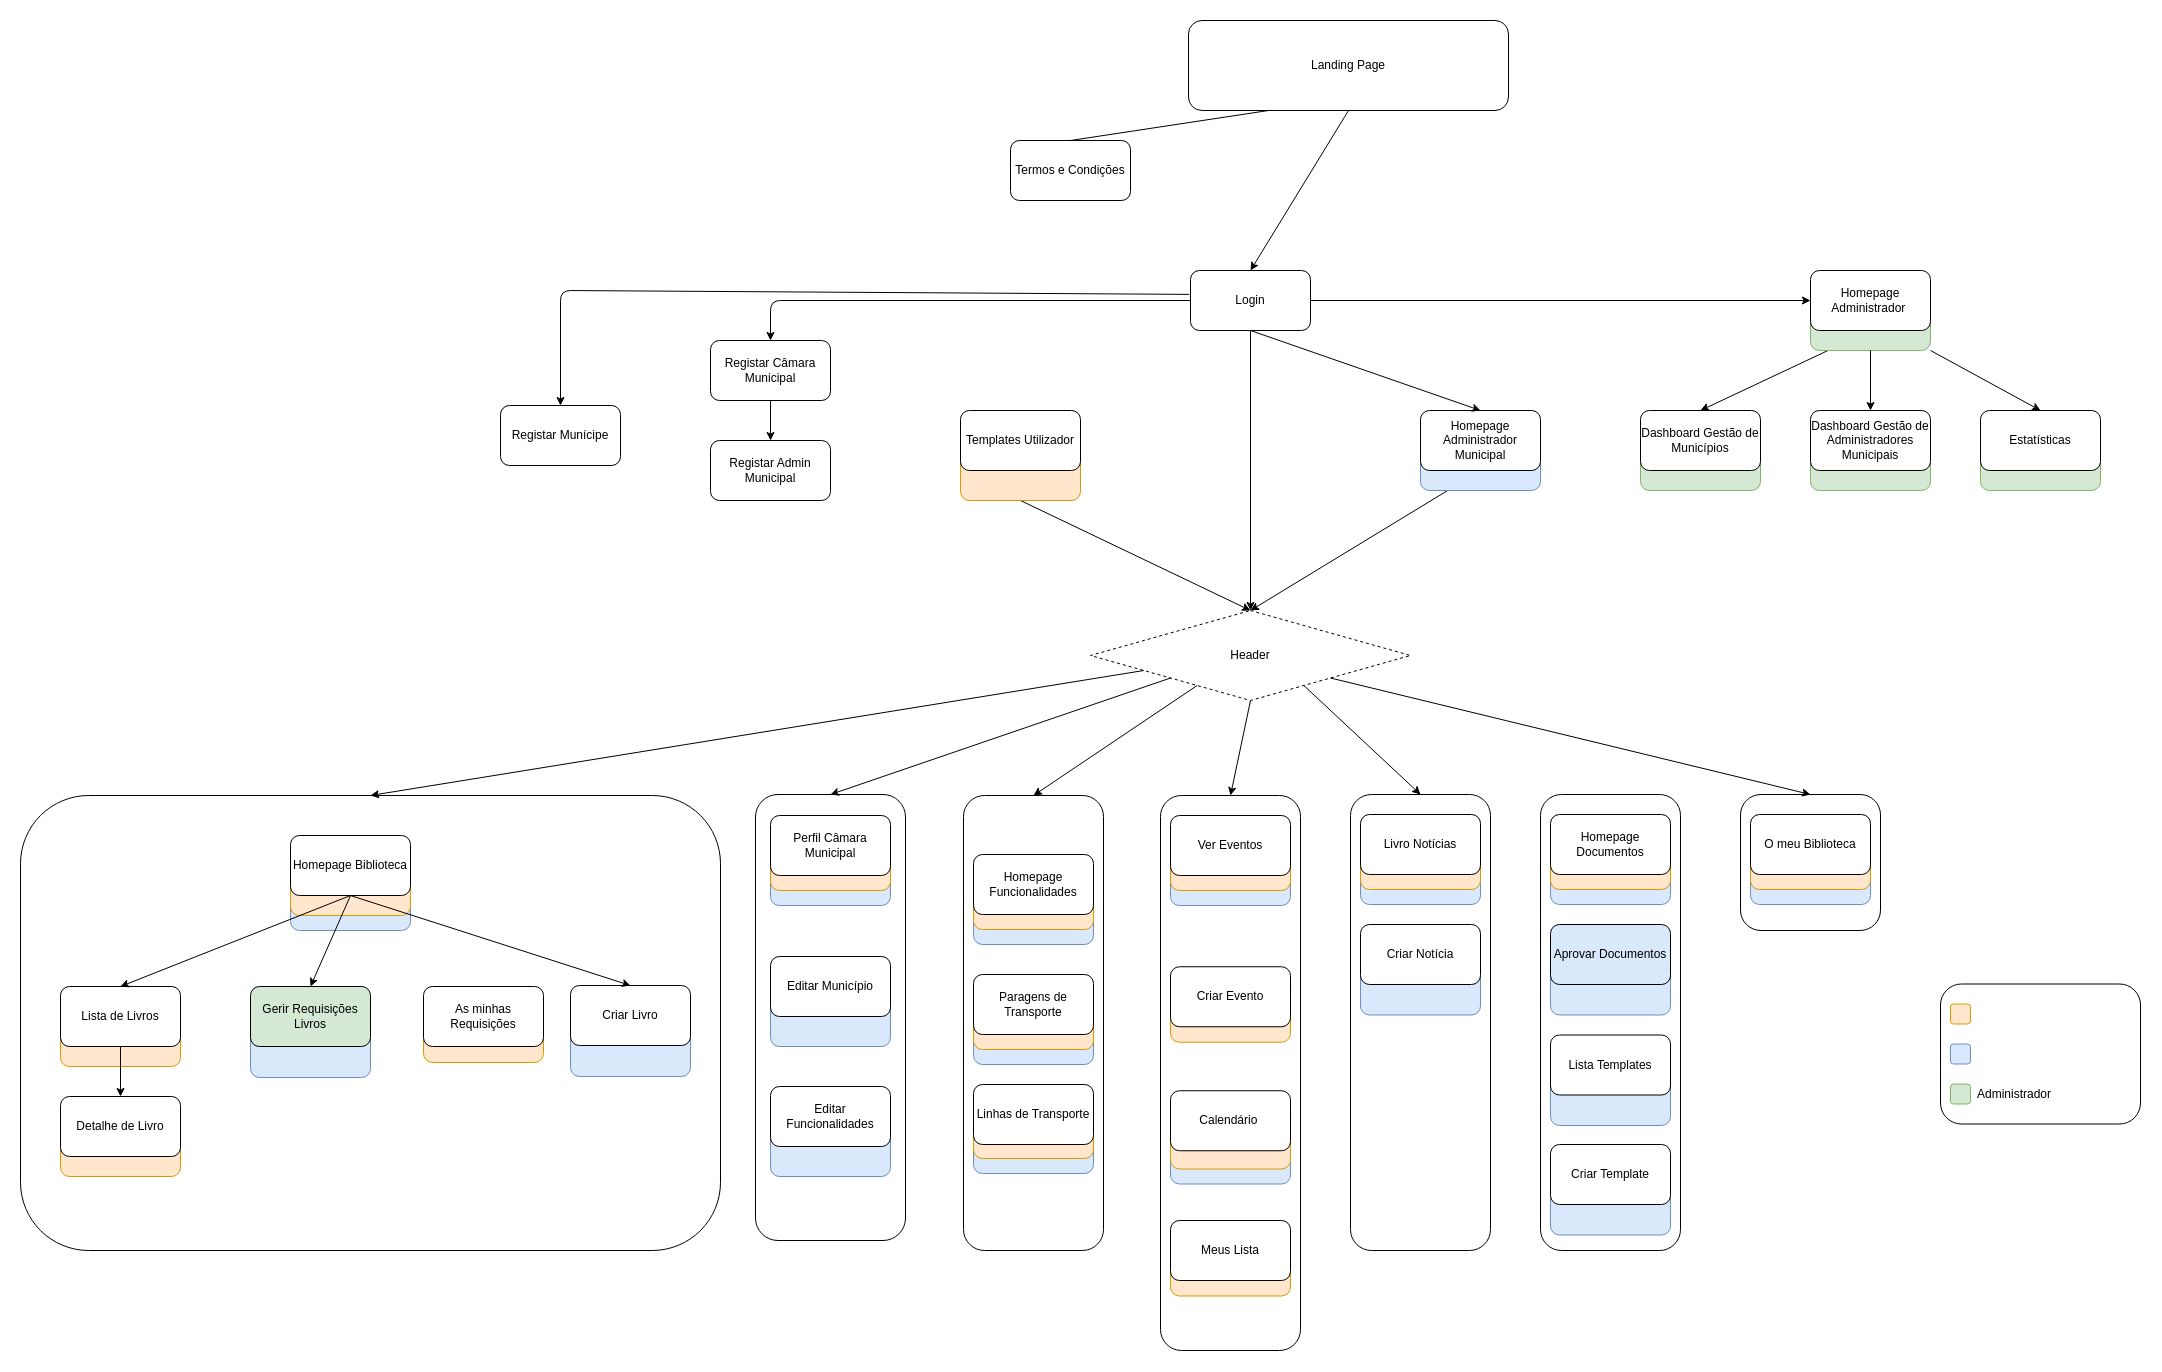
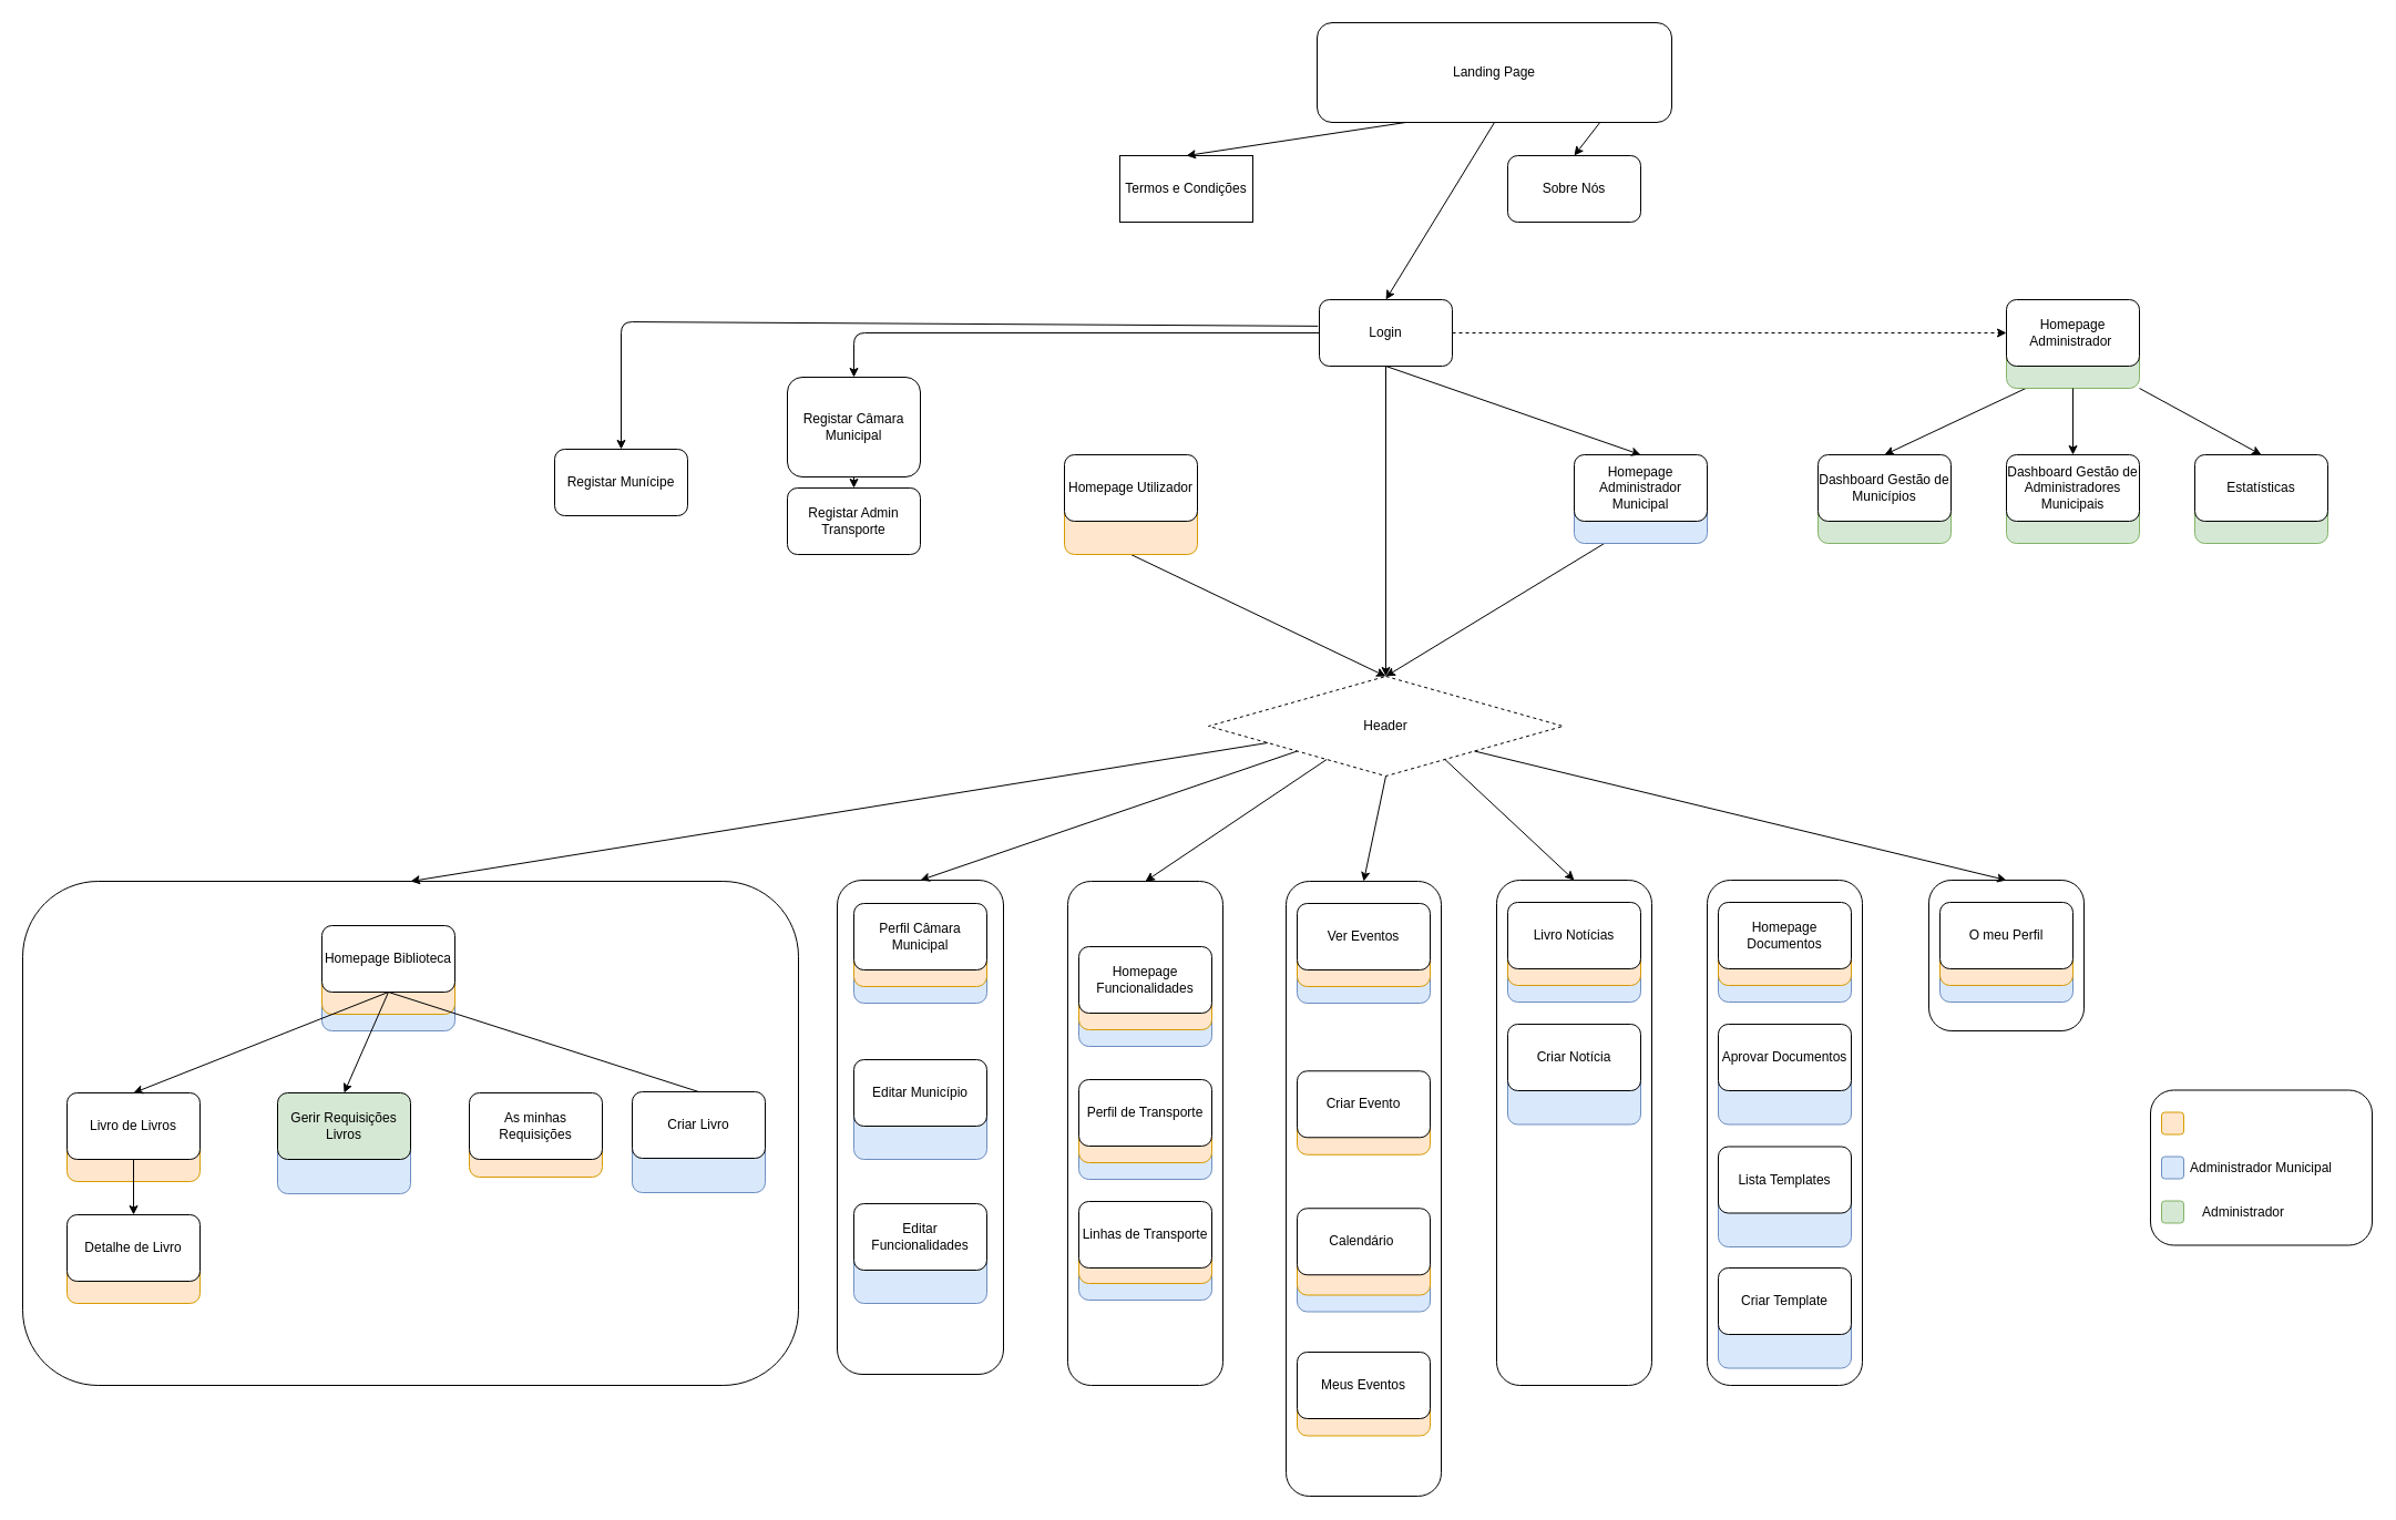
+ <mxCell id="109" value="" style="endArrow=classic;html=1;exitX=0.798;exitY=0.998;exitDx=0;exitDy=0;entryX=0.5;entryY=0;entryDx=0;entryDy=0;exitPerimeter=0;" edge="1" parent="1" source="103" target="105"><mxGeometry width="50" height="50" relative="1" as="geometry"><mxPoint x="1250" y="120" as="sourcePoint" /><mxPoint x="1260" y="280" as="targetPoint" /></mxGeometry></mxCell>
- <mxCell id="107" value="" style="endArrow=none;html=1;exitX=0.25;exitY=1;exitDx=0;exitDy=0;entryX=0.5;entryY=0;entryDx=0;entryDy=0;" edge="1" parent="1" source="103" target="106"><mxGeometry width="50" height="50" relative="1" as="geometry"><mxPoint x="1130" y="610" as="sourcePoint" /><mxPoint x="1180" y="560" as="targetPoint" /></mxGeometry></mxCell>
+ <mxCell id="107" value="" style="endArrow=classic;html=1;exitX=0.25;exitY=1;exitDx=0;exitDy=0;entryX=0.5;entryY=0;entryDx=0;entryDy=0;" edge="1" parent="1" source="103" target="106"><mxGeometry width="50" height="50" relative="1" as="geometry"><mxPoint x="1130" y="610" as="sourcePoint" /><mxPoint x="1180" y="560" as="targetPoint" /></mxGeometry></mxCell>
- <mxCell id="106" value="Termos e Condições" style="rounded=1;whiteSpace=wrap;html=1;" vertex="1" parent="1"><mxGeometry x="1010" y="140" width="120" height="60" as="geometry" /></mxCell>
+ <mxCell id="106" value="Termos e Condições" style="whiteSpace=wrap;html=1;rounded=0;" vertex="1" parent="1"><mxGeometry x="1010" y="140" width="120" height="60" as="geometry" /></mxCell>
+ <mxCell id="105" value="Sobre Nós" style="rounded=1;whiteSpace=wrap;html=1;" vertex="1" parent="1"><mxGeometry x="1360" y="140" width="120" height="60" as="geometry" /></mxCell>
- <mxCell id="112" value="" style="endArrow=classic;html=1;exitX=1;exitY=0.5;exitDx=0;exitDy=0;entryX=0;entryY=0.5;entryDx=0;entryDy=0;" edge="1" parent="1" source="104" target="52"><mxGeometry width="50" height="50" relative="1" as="geometry"><mxPoint x="2260" y="580" as="sourcePoint" /><mxPoint x="2310" y="530" as="targetPoint" /></mxGeometry></mxCell>
+ <mxCell id="112" value="" style="endArrow=classic;html=1;exitX=1;exitY=0.5;exitDx=0;exitDy=0;entryX=0;entryY=0.5;entryDx=0;entryDy=0;dashed=1;" edge="1" parent="1" source="104" target="52"><mxGeometry width="50" height="50" relative="1" as="geometry"><mxPoint x="2260" y="580" as="sourcePoint" /><mxPoint x="2310" y="530" as="targetPoint" /></mxGeometry></mxCell>
- <mxCell id="114" value="Registar Câmara Municipal" style="rounded=1;whiteSpace=wrap;html=1;" vertex="1" parent="1"><mxGeometry x="710" y="340" width="120" height="60" as="geometry" /></mxCell>
+ <mxCell id="114" value="Registar Câmara Municipal" style="rounded=1;whiteSpace=wrap;html=1;" vertex="1" parent="1"><mxGeometry x="710" y="340" width="120" height="90" as="geometry" /></mxCell>
- <mxCell id="48" value="Templates Utilizador" style="rounded=1;whiteSpace=wrap;html=1;" parent="1" vertex="1"><mxGeometry x="960" y="410" width="120" height="60" as="geometry" /></mxCell>
+ <mxCell id="48" value="Homepage Utilizador" style="rounded=1;whiteSpace=wrap;html=1;" parent="1" vertex="1"><mxGeometry x="960" y="410" width="120" height="60" as="geometry" /></mxCell>
- <mxCell id="115" value="Registar Admin Municipal" style="rounded=1;whiteSpace=wrap;html=1;" vertex="1" parent="1"><mxGeometry x="710" y="440" width="120" height="60" as="geometry" /></mxCell>
+ <mxCell id="115" value="Registar Admin Transporte" style="rounded=1;whiteSpace=wrap;html=1;" vertex="1" parent="1"><mxGeometry x="710" y="440" width="120" height="60" as="geometry" /></mxCell>
- <mxCell id="96" value="O meu Biblioteca" style="rounded=1;whiteSpace=wrap;html=1;" vertex="1" parent="1"><mxGeometry x="1750" y="814" width="120" height="60" as="geometry" /></mxCell>
+ <mxCell id="96" value="O meu Perfil" style="rounded=1;whiteSpace=wrap;html=1;" vertex="1" parent="1"><mxGeometry x="1750" y="814" width="120" height="60" as="geometry" /></mxCell>
- <mxCell id="88" value="Aprovar Documentos" style="rounded=1;whiteSpace=wrap;html=1;fillColor=#dae8fc;" vertex="1" parent="1"><mxGeometry x="1550" y="924" width="120" height="60" as="geometry" /></mxCell>
+ <mxCell id="88" value="Aprovar Documentos" style="rounded=1;whiteSpace=wrap;html=1;" vertex="1" parent="1"><mxGeometry x="1550" y="924" width="120" height="60" as="geometry" /></mxCell>
- <mxCell id="70" value="" style="endArrow=classic;html=1;entryX=0.5;entryY=0;entryDx=0;entryDy=0;exitX=0.5;exitY=1;exitDx=0;exitDy=0;" parent="1" source="56" target="69" edge="1"><mxGeometry width="50" height="50" relative="1" as="geometry"><mxPoint x="360" y="905" as="sourcePoint" /><mxPoint x="593" y="995" as="targetPoint" /></mxGeometry></mxCell>
+ <mxCell id="70" value="" style="endArrow=none;html=1;entryX=0.5;entryY=0;entryDx=0;entryDy=0;exitX=0.5;exitY=1;exitDx=0;exitDy=0;" parent="1" source="56" target="69" edge="1"><mxGeometry width="50" height="50" relative="1" as="geometry"><mxPoint x="360" y="905" as="sourcePoint" /><mxPoint x="593" y="995" as="targetPoint" /></mxGeometry></mxCell>
- <mxCell id="32" value="Paragens de Transporte" style="rounded=1;whiteSpace=wrap;html=1;" parent="1" vertex="1"><mxGeometry x="973" y="974" width="120" height="60" as="geometry" /></mxCell>
+ <mxCell id="32" value="Perfil de Transporte" style="rounded=1;whiteSpace=wrap;html=1;" parent="1" vertex="1"><mxGeometry x="973" y="974" width="120" height="60" as="geometry" /></mxCell>
- <mxCell id="59" value="Lista de Livros" style="rounded=1;whiteSpace=wrap;html=1;" parent="1" vertex="1"><mxGeometry x="60" y="986" width="120" height="60" as="geometry" /></mxCell>
+ <mxCell id="59" value="Livro de Livros" style="rounded=1;whiteSpace=wrap;html=1;" parent="1" vertex="1"><mxGeometry x="60" y="986" width="120" height="60" as="geometry" /></mxCell>
+ <mxCell id="22" value="Administrador Municipal" style="text;html=1;strokeColor=none;fillColor=none;align=center;verticalAlign=middle;whiteSpace=wrap;rounded=0;" parent="1" vertex="1"><mxGeometry x="1970" y="1043.5" width="140" height="20" as="geometry" /></mxCell>
- <mxCell id="23" value="Administrador" style="text;html=1;strokeColor=none;fillColor=none;align=left;verticalAlign=middle;whiteSpace=wrap;rounded=0;" parent="1" vertex="1"><mxGeometry x="1975" y="1083.5" width="140" height="20" as="geometry" /></mxCell>
+ <mxCell id="23" value="Administrador" style="text;html=1;strokeColor=none;fillColor=none;align=left;verticalAlign=middle;whiteSpace=wrap;rounded=0;" parent="1" vertex="1"><mxGeometry x="1985" y="1083.5" width="140" height="20" as="geometry" /></mxCell>
- <mxCell id="99" value="Meus Lista" style="rounded=1;whiteSpace=wrap;html=1;" vertex="1" parent="1"><mxGeometry x="1170" y="1220" width="120" height="60" as="geometry" /></mxCell>
+ <mxCell id="99" value="Meus Eventos" style="rounded=1;whiteSpace=wrap;html=1;" vertex="1" parent="1"><mxGeometry x="1170" y="1220" width="120" height="60" as="geometry" /></mxCell>
